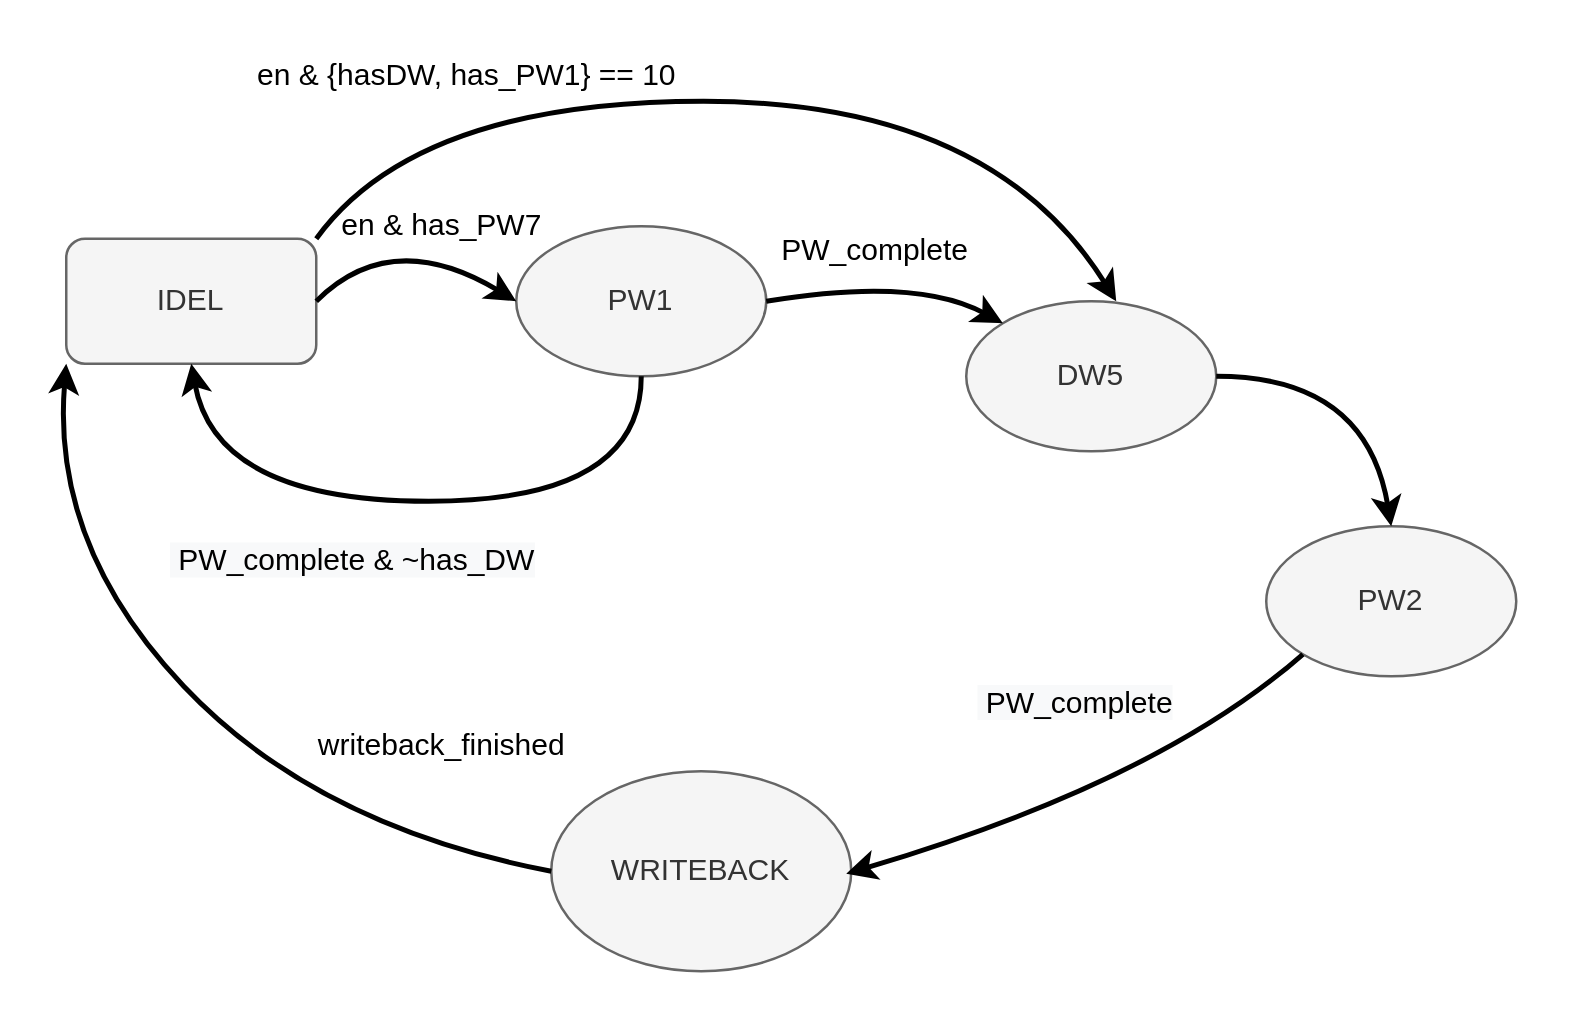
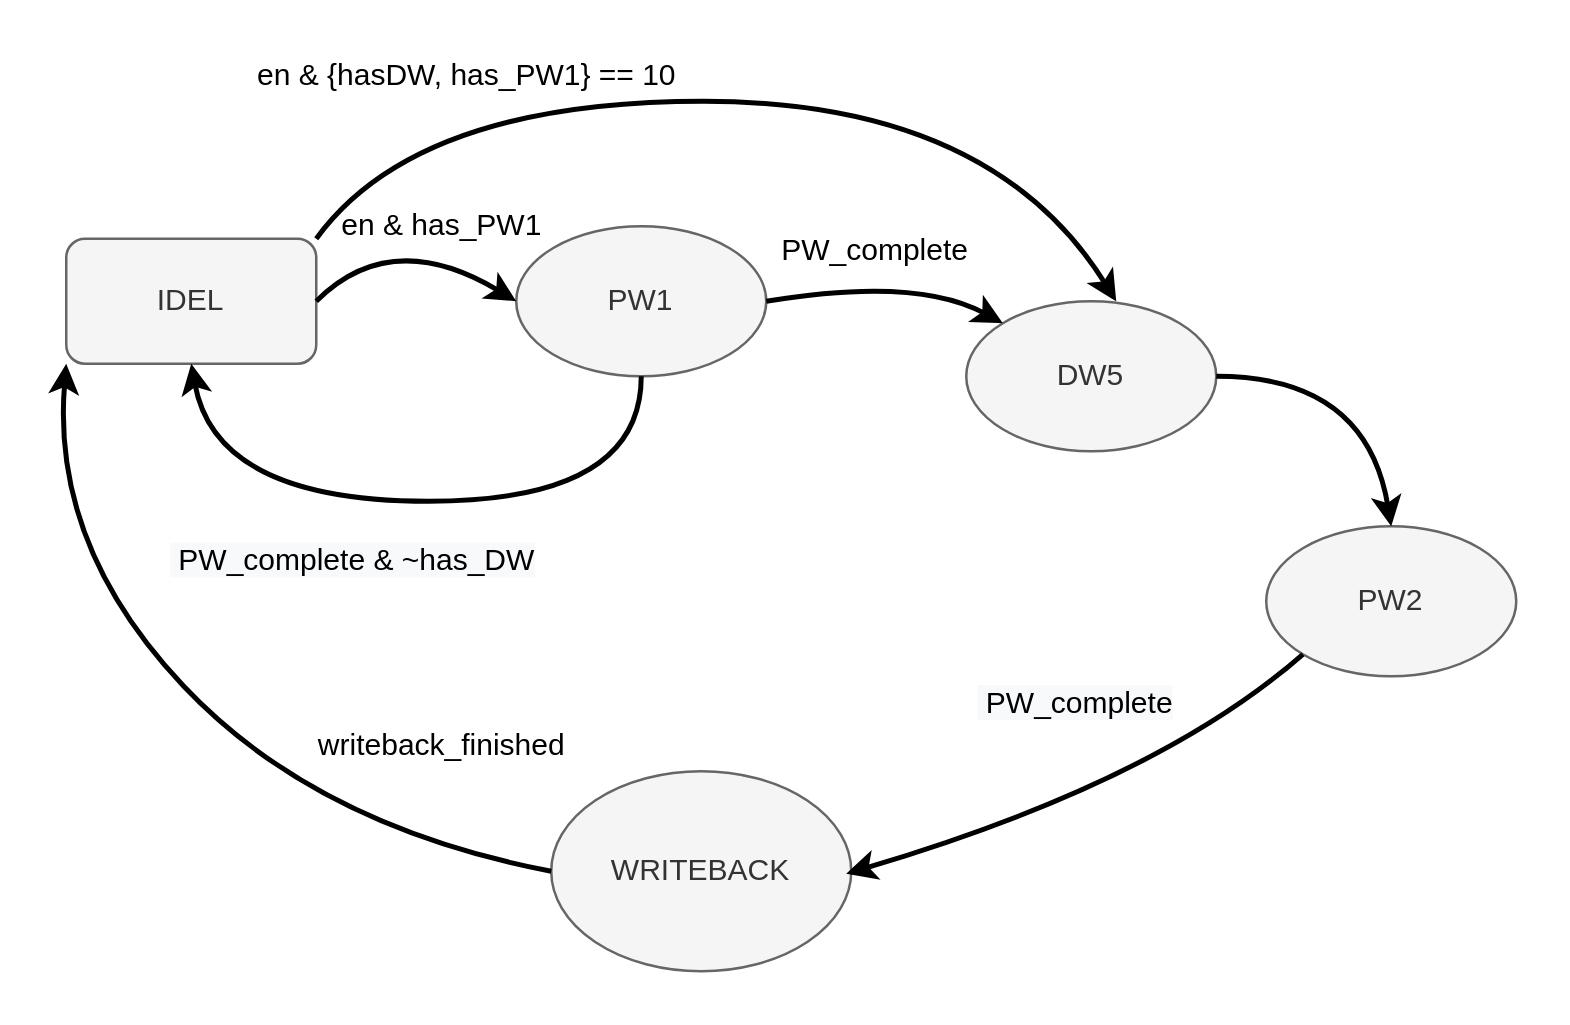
- <mxCell id="11" value="en &amp;amp; has_PW7" style="text;html=1;align=center;verticalAlign=middle;resizable=0;points=[];autosize=1;strokeColor=none;" vertex="1" parent="1"><mxGeometry x="126" y="80" width="100" height="20" as="geometry" /></mxCell>
+ <mxCell id="11" value="en &amp;amp; has_PW1" style="text;html=1;align=center;verticalAlign=middle;resizable=0;points=[];autosize=1;strokeColor=none;" vertex="1" parent="1"><mxGeometry x="126" y="80" width="100" height="20" as="geometry" /></mxCell>
